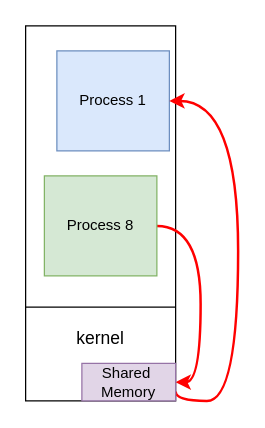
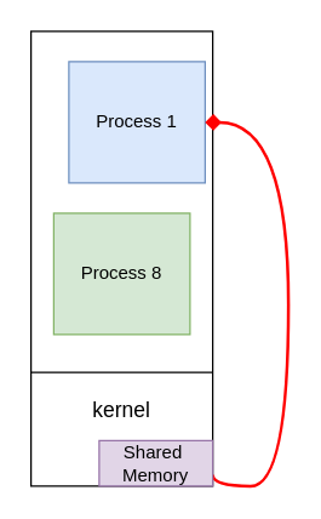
- <mxCell id="6" style="edgeStyle=orthogonalEdgeStyle;curved=1;rounded=0;orthogonalLoop=1;jettySize=auto;html=1;entryX=1;entryY=0.5;entryDx=0;entryDy=0;strokeColor=#FF0000;strokeWidth=2;exitX=1;exitY=0.75;exitDx=0;exitDy=0;" edge="1" parent="1" target="3" source="7"><mxGeometry relative="1" as="geometry"><mxPoint x="130" y="160" as="sourcePoint" /><Array as="points"><mxPoint x="140" y="320" /><mxPoint x="190" y="320" /><mxPoint x="190" y="80" /></Array></mxGeometry></mxCell>
+ <mxCell id="6" style="edgeStyle=orthogonalEdgeStyle;curved=1;rounded=0;orthogonalLoop=1;jettySize=auto;html=1;entryX=1;entryY=0.5;entryDx=0;entryDy=0;strokeColor=#FF0000;strokeWidth=2;exitX=1;exitY=0.75;exitDx=0;exitDy=0;endArrow=diamond;" edge="1" parent="1" target="3" source="7"><mxGeometry relative="1" as="geometry"><mxPoint x="130" y="160" as="sourcePoint" /><Array as="points"><mxPoint x="140" y="320" /><mxPoint x="190" y="320" /><mxPoint x="190" y="80" /></Array></mxGeometry></mxCell>
- <mxCell id="4" style="edgeStyle=orthogonalEdgeStyle;rounded=0;orthogonalLoop=1;jettySize=auto;html=1;entryX=1;entryY=0.5;entryDx=0;entryDy=0;curved=1;exitX=1;exitY=0.5;exitDx=0;exitDy=0;strokeWidth=2;strokeColor=#FF0000;" edge="1" parent="1" source="5" target="7"><mxGeometry relative="1" as="geometry" /></mxCell>
